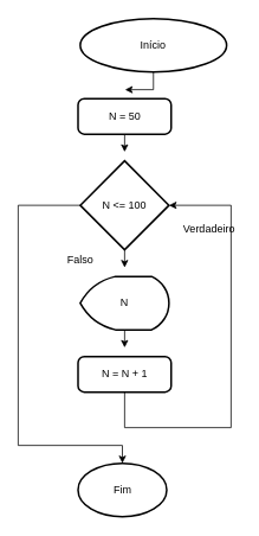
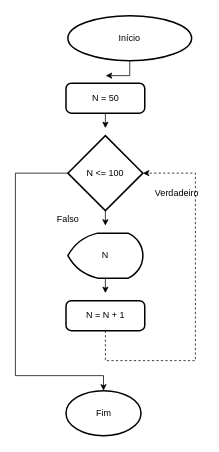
- <mxCell id="13" style="edgeStyle=orthogonalEdgeStyle;rounded=0;orthogonalLoop=1;jettySize=auto;html=1;entryX=1;entryY=0.5;entryDx=0;entryDy=0;entryPerimeter=0;" edge="1" parent="1" source="14" target="9"><mxGeometry relative="1" as="geometry"><Array as="points"><mxPoint x="140" y="480" /><mxPoint x="260" y="480" /><mxPoint x="260" y="230" /></Array></mxGeometry></mxCell>
+ <mxCell id="13" style="edgeStyle=orthogonalEdgeStyle;rounded=0;orthogonalLoop=1;jettySize=auto;html=1;entryX=1;entryY=0.5;entryDx=0;entryDy=0;entryPerimeter=0;dashed=1;" edge="1" parent="1" source="14" target="9"><mxGeometry relative="1" as="geometry"><Array as="points"><mxPoint x="140" y="480" /><mxPoint x="260" y="480" /><mxPoint x="260" y="230" /></Array></mxGeometry></mxCell>
